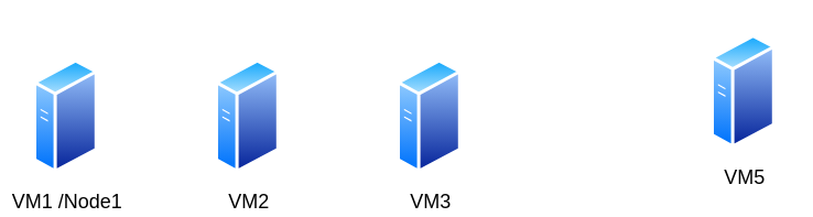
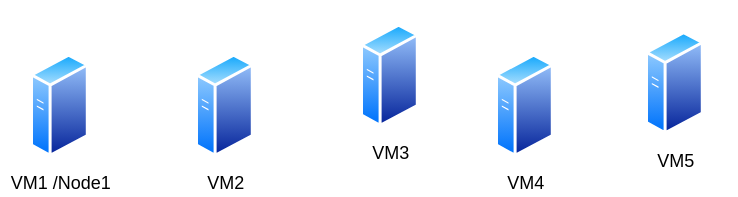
- <mxCell id="4" value="VM3" style="image;aspect=fixed;perimeter=ellipsePerimeter;html=1;align=center;shadow=0;dashed=0;spacingTop=3;image=img/lib/active_directory/generic_server.svg;" vertex="1" parent="1"><mxGeometry x="240" y="35" width="39.2" height="70" as="geometry" /></mxCell>
+ <mxCell id="4" value="VM3" style="image;aspect=fixed;perimeter=ellipsePerimeter;html=1;align=center;shadow=0;dashed=0;spacingTop=3;image=img/lib/active_directory/generic_server.svg;" vertex="1" parent="1"><mxGeometry x="240" y="15" width="39.2" height="70" as="geometry" /></mxCell>
+ <mxCell id="5" value="VM4" style="image;aspect=fixed;perimeter=ellipsePerimeter;html=1;align=center;shadow=0;dashed=0;spacingTop=3;image=img/lib/active_directory/generic_server.svg;" vertex="1" parent="1"><mxGeometry x="330" y="35" width="39.2" height="70" as="geometry" /></mxCell>
